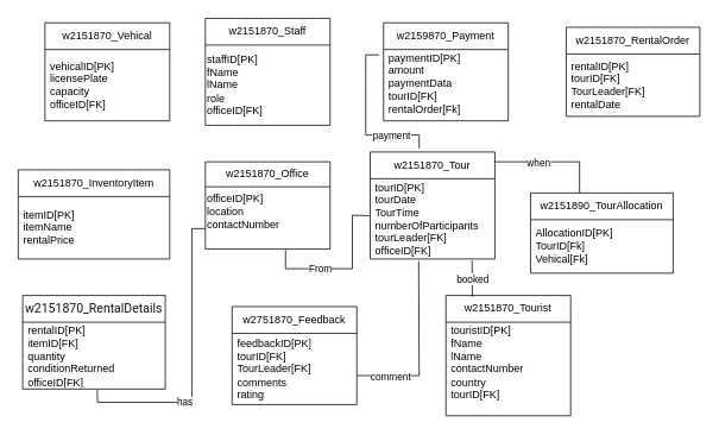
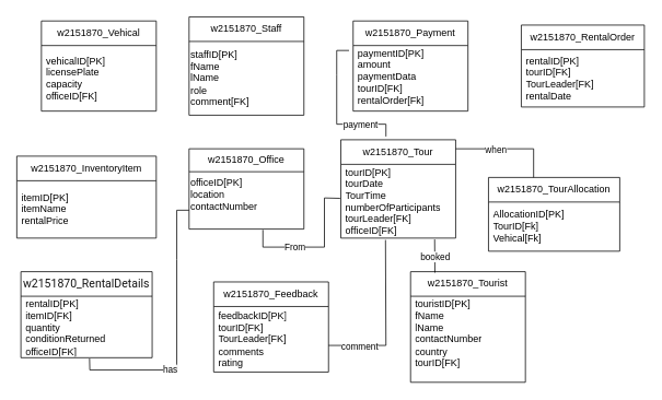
- <mxCell id="12" value="w2159870_Payment" style="swimlane;fontStyle=0;childLayout=stackLayout;horizontal=1;startSize=30;horizontalStack=0;resizeParent=1;resizeParentMax=0;resizeLast=0;collapsible=1;marginBottom=0;whiteSpace=wrap;html=1;" parent="1" vertex="1"><mxGeometry x="430" y="25" width="140" height="110" as="geometry" /></mxCell>
+ <mxCell id="12" value="w2151870_Payment" style="swimlane;fontStyle=0;childLayout=stackLayout;horizontal=1;startSize=30;horizontalStack=0;resizeParent=1;resizeParentMax=0;resizeLast=0;collapsible=1;marginBottom=0;whiteSpace=wrap;html=1;" parent="1" vertex="1"><mxGeometry x="430" y="25" width="140" height="110" as="geometry" /></mxCell>
- <mxCell id="5" value="staffID[PK]&lt;div&gt;fName&lt;/div&gt;&lt;div&gt;lName&lt;/div&gt;&lt;div&gt;role&lt;/div&gt;&lt;div&gt;officeID[FK]&lt;/div&gt;" style="text;html=1;align=left;verticalAlign=middle;resizable=0;points=[];autosize=1;strokeColor=none;fillColor=none;" parent="4" vertex="1"><mxGeometry y="30" width="140" height="90" as="geometry" /></mxCell>
+ <mxCell id="5" value="staffID[PK]&lt;div&gt;fName&lt;/div&gt;&lt;div&gt;lName&lt;/div&gt;&lt;div&gt;role&lt;/div&gt;&lt;div&gt;comment[FK]&lt;/div&gt;" style="text;html=1;align=left;verticalAlign=middle;resizable=0;points=[];autosize=1;strokeColor=none;fillColor=none;" parent="4" vertex="1"><mxGeometry y="30" width="140" height="90" as="geometry" /></mxCell>
- <mxCell id="14" value="w2151890_TourAllocation" style="swimlane;fontStyle=0;childLayout=stackLayout;horizontal=1;startSize=30;horizontalStack=0;resizeParent=1;resizeParentMax=0;resizeLast=0;collapsible=1;marginBottom=0;whiteSpace=wrap;html=1;" parent="1" vertex="1"><mxGeometry x="595" y="216" width="160" height="90" as="geometry" /></mxCell>
+ <mxCell id="14" value="w2151870_TourAllocation" style="swimlane;fontStyle=0;childLayout=stackLayout;horizontal=1;startSize=30;horizontalStack=0;resizeParent=1;resizeParentMax=0;resizeLast=0;collapsible=1;marginBottom=0;whiteSpace=wrap;html=1;" parent="1" vertex="1"><mxGeometry x="595" y="216" width="160" height="90" as="geometry" /></mxCell>
- <mxCell id="22" value="w2751870_Feedback" style="swimlane;fontStyle=0;childLayout=stackLayout;horizontal=1;startSize=30;horizontalStack=0;resizeParent=1;resizeParentMax=0;resizeLast=0;collapsible=1;marginBottom=0;whiteSpace=wrap;html=1;" parent="1" vertex="1"><mxGeometry x="260" y="343.5" width="140" height="110" as="geometry" /></mxCell>
+ <mxCell id="22" value="w2151870_Feedback" style="swimlane;fontStyle=0;childLayout=stackLayout;horizontal=1;startSize=30;horizontalStack=0;resizeParent=1;resizeParentMax=0;resizeLast=0;collapsible=1;marginBottom=0;whiteSpace=wrap;html=1;" parent="1" vertex="1"><mxGeometry x="260" y="343.5" width="140" height="110" as="geometry" /></mxCell>
